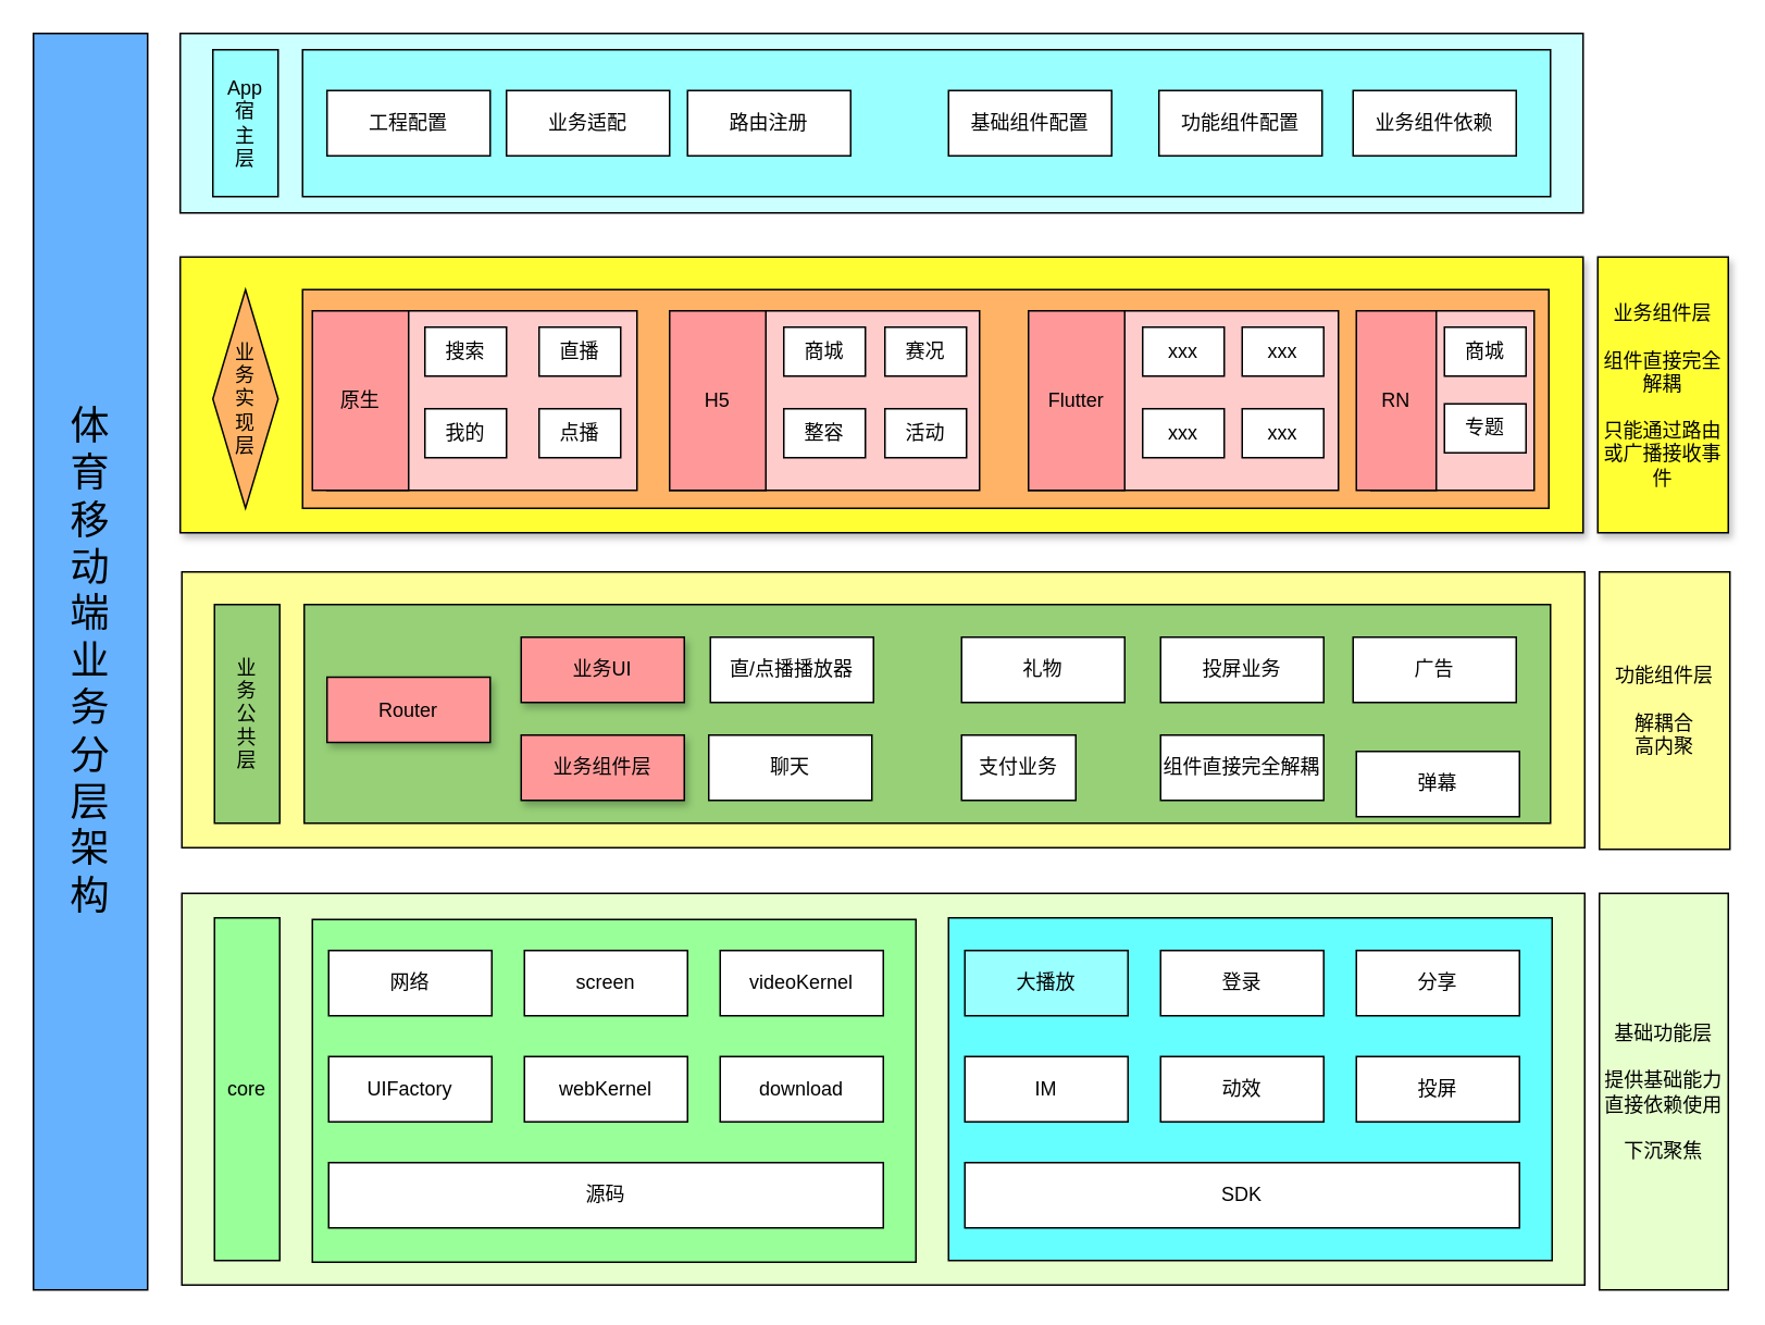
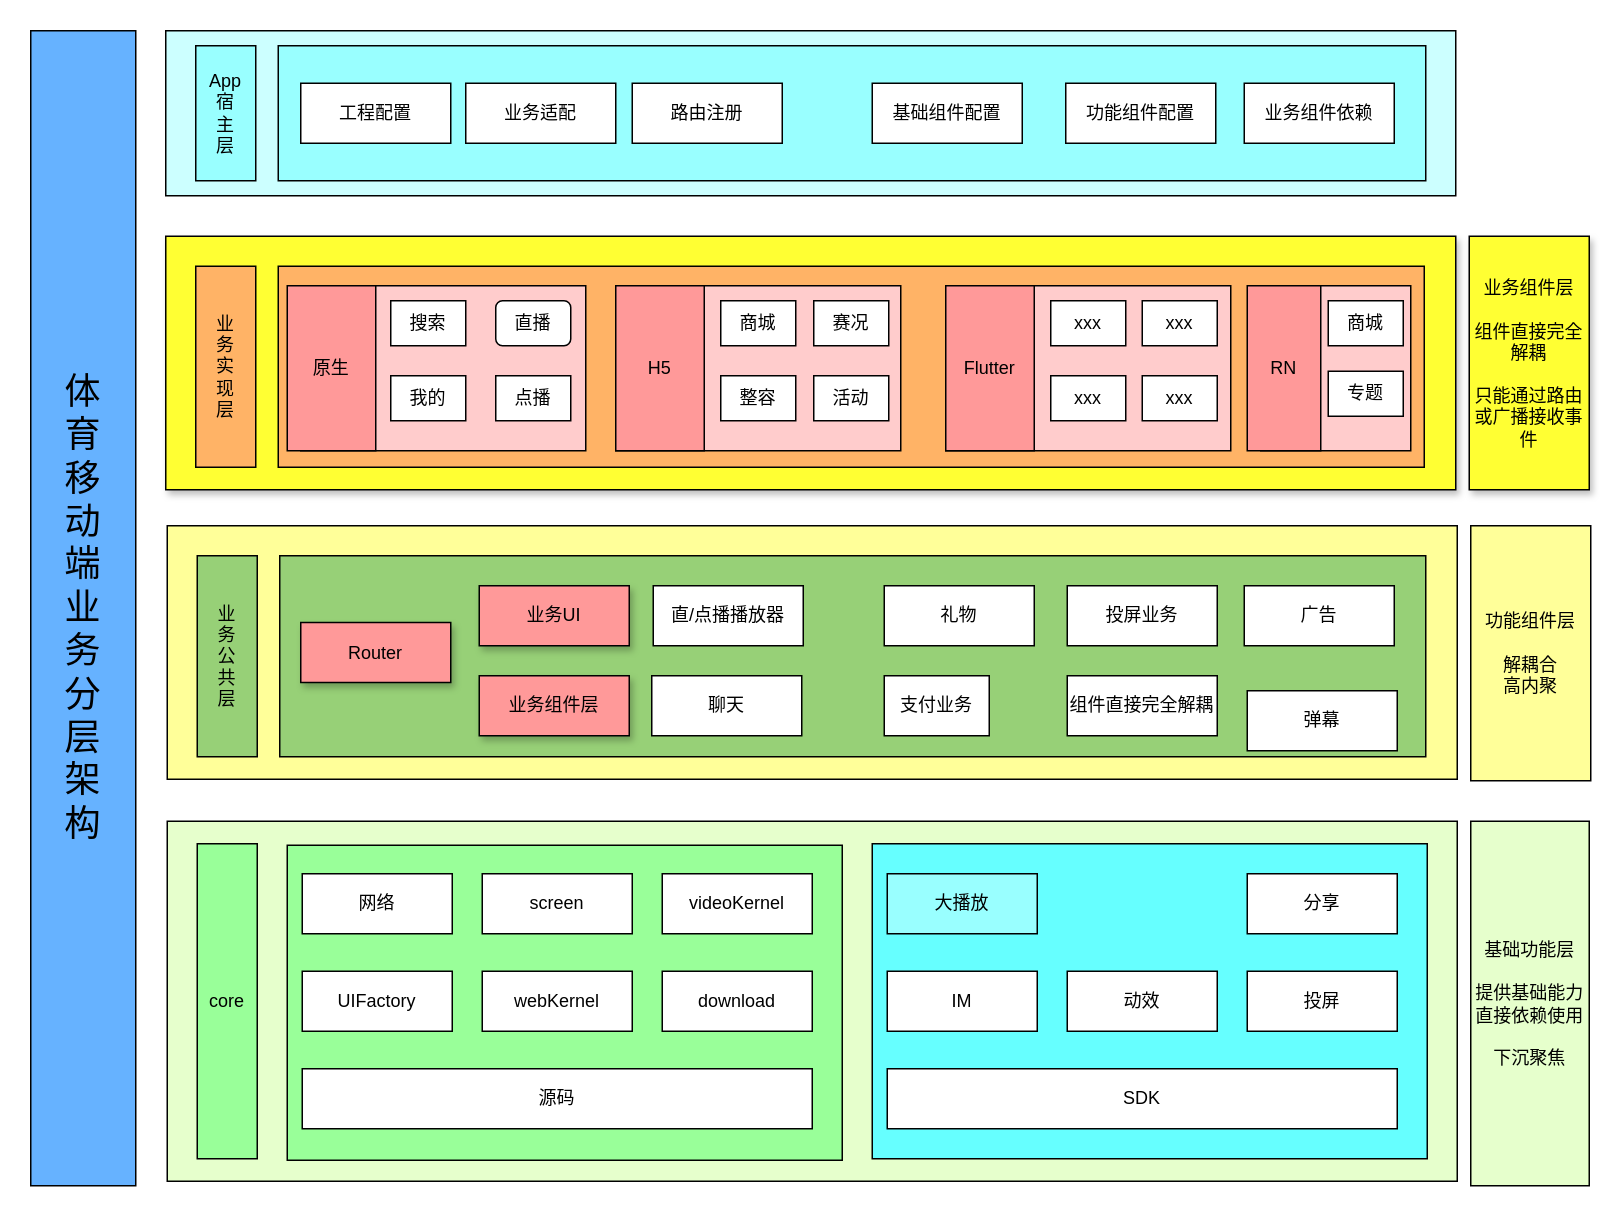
- <mxCell id="53" value="直播" style="whiteSpace=wrap;html=1;" parent="1" vertex="1"><mxGeometry x="330" y="200" width="50" height="30" as="geometry" /></mxCell>
+ <mxCell id="53" value="直播" style="whiteSpace=wrap;html=1;rounded=1;" parent="1" vertex="1"><mxGeometry x="330" y="200" width="50" height="30" as="geometry" /></mxCell>
- <mxCell id="34" value="业&lt;div&gt;务&lt;/div&gt;&lt;div&gt;实&lt;/div&gt;&lt;div&gt;现&lt;/div&gt;&lt;div&gt;层&lt;/div&gt;" style="rhombus;html=1;whiteSpace=wrap;fillColor=#FFB366;" parent="1" vertex="1"><mxGeometry x="130" y="177" width="40" height="134" as="geometry" /></mxCell>
+ <mxCell id="34" value="业&lt;div&gt;务&lt;/div&gt;&lt;div&gt;实&lt;/div&gt;&lt;div&gt;现&lt;/div&gt;&lt;div&gt;层&lt;/div&gt;" style="html=1;whiteSpace=wrap;fillColor=#FFB366;" parent="1" vertex="1"><mxGeometry x="130" y="177" width="40" height="134" as="geometry" /></mxCell>
- <mxCell id="18" value="登录" style="whiteSpace=wrap;html=1;" parent="1" vertex="1"><mxGeometry x="711" y="582" width="100" height="40" as="geometry" /></mxCell>
